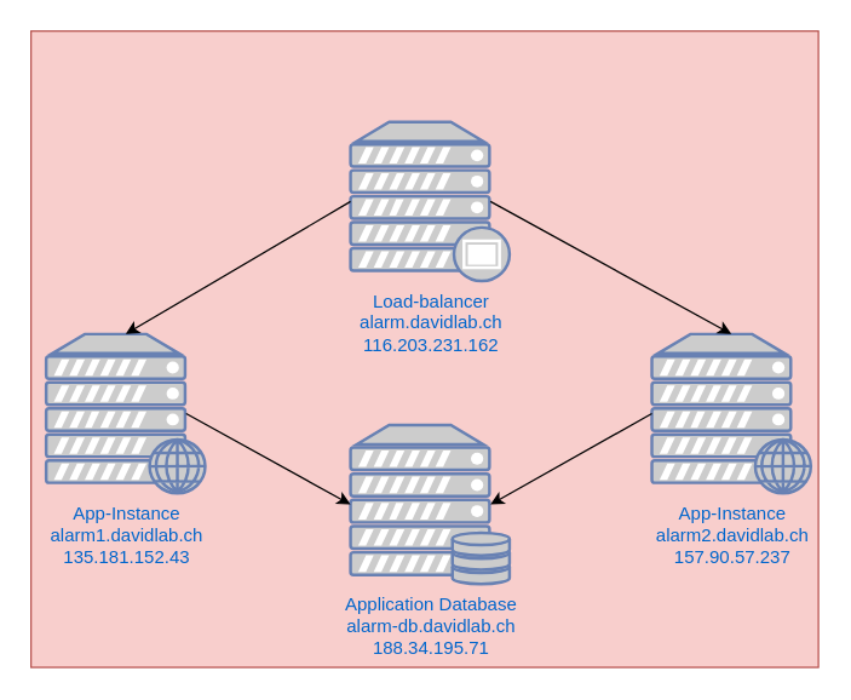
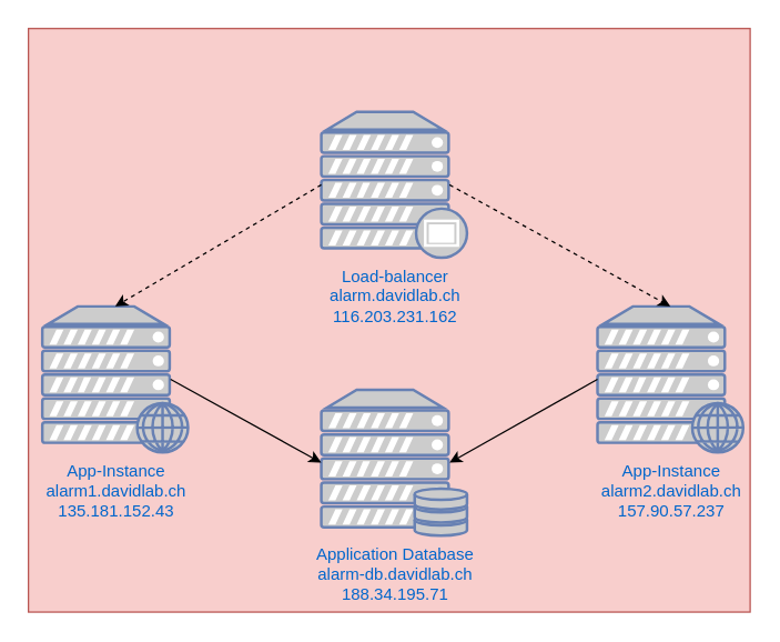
- <mxCell id="7" value="" style="endArrow=classic;html=1;exitX=0;exitY=0.5;exitDx=0;exitDy=0;exitPerimeter=0;entryX=0.5;entryY=0;entryDx=0;entryDy=0;entryPerimeter=0;" edge="1" parent="1" source="6" target="5"><mxGeometry width="50" height="50" relative="1" as="geometry"><mxPoint x="260" y="180" as="sourcePoint" /><mxPoint x="310" y="130" as="targetPoint" /></mxGeometry></mxCell>
+ <mxCell id="7" value="" style="endArrow=classic;html=1;exitX=0;exitY=0.5;exitDx=0;exitDy=0;exitPerimeter=0;entryX=0.5;entryY=0;entryDx=0;entryDy=0;entryPerimeter=0;dashed=1;" edge="1" parent="1" source="6" target="5"><mxGeometry width="50" height="50" relative="1" as="geometry"><mxPoint x="260" y="180" as="sourcePoint" /><mxPoint x="310" y="130" as="targetPoint" /></mxGeometry></mxCell>
- <mxCell id="8" value="" style="endArrow=classic;html=1;exitX=0.88;exitY=0.5;exitDx=0;exitDy=0;exitPerimeter=0;entryX=0.5;entryY=0;entryDx=0;entryDy=0;entryPerimeter=0;" edge="1" parent="1" source="6" target="4"><mxGeometry width="50" height="50" relative="1" as="geometry"><mxPoint x="468.5" y="92.5" as="sourcePoint" /><mxPoint x="320" y="220" as="targetPoint" /></mxGeometry></mxCell>
+ <mxCell id="8" value="" style="endArrow=classic;html=1;exitX=0.88;exitY=0.5;exitDx=0;exitDy=0;exitPerimeter=0;entryX=0.5;entryY=0;entryDx=0;entryDy=0;entryPerimeter=0;dashed=1;" edge="1" parent="1" source="6" target="4"><mxGeometry width="50" height="50" relative="1" as="geometry"><mxPoint x="468.5" y="92.5" as="sourcePoint" /><mxPoint x="320" y="220" as="targetPoint" /></mxGeometry></mxCell>
